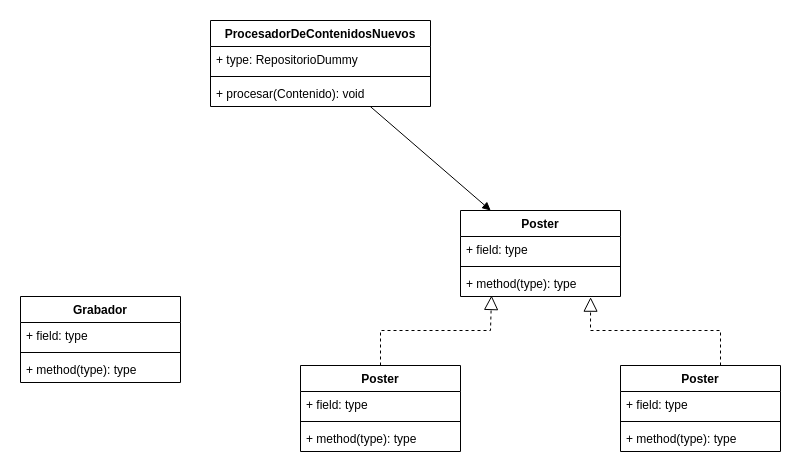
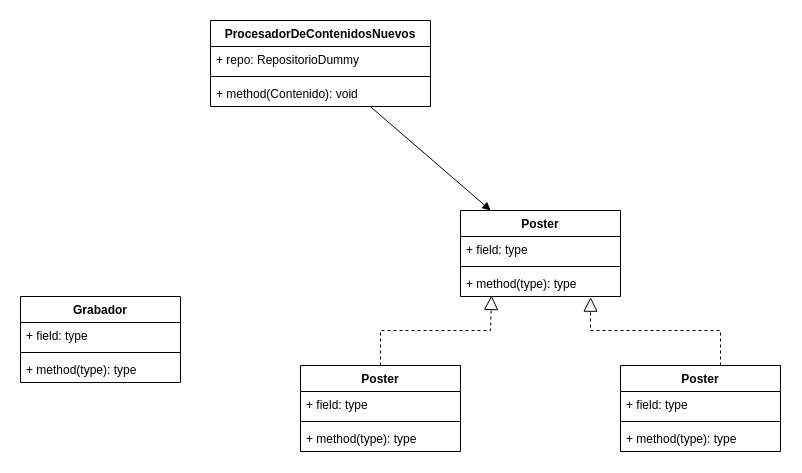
- <mxCell id="3" value="+ type: RepositorioDummy" style="text;strokeColor=none;fillColor=none;align=left;verticalAlign=top;spacingLeft=4;spacingRight=4;overflow=hidden;rotatable=0;points=[[0,0.5],[1,0.5]];portConstraint=eastwest;" vertex="1" parent="2"><mxGeometry y="26" width="220" height="26" as="geometry" /></mxCell>
+ <mxCell id="3" value="+ repo: RepositorioDummy" style="text;strokeColor=none;fillColor=none;align=left;verticalAlign=top;spacingLeft=4;spacingRight=4;overflow=hidden;rotatable=0;points=[[0,0.5],[1,0.5]];portConstraint=eastwest;" vertex="1" parent="2"><mxGeometry y="26" width="220" height="26" as="geometry" /></mxCell>
- <mxCell id="5" value="+ procesar(Contenido): void" style="text;strokeColor=none;fillColor=none;align=left;verticalAlign=top;spacingLeft=4;spacingRight=4;overflow=hidden;rotatable=0;points=[[0,0.5],[1,0.5]];portConstraint=eastwest;" vertex="1" parent="2"><mxGeometry y="60" width="220" height="26" as="geometry" /></mxCell>
+ <mxCell id="5" value="+ method(Contenido): void" style="text;strokeColor=none;fillColor=none;align=left;verticalAlign=top;spacingLeft=4;spacingRight=4;overflow=hidden;rotatable=0;points=[[0,0.5],[1,0.5]];portConstraint=eastwest;" vertex="1" parent="2"><mxGeometry y="60" width="220" height="26" as="geometry" /></mxCell>
